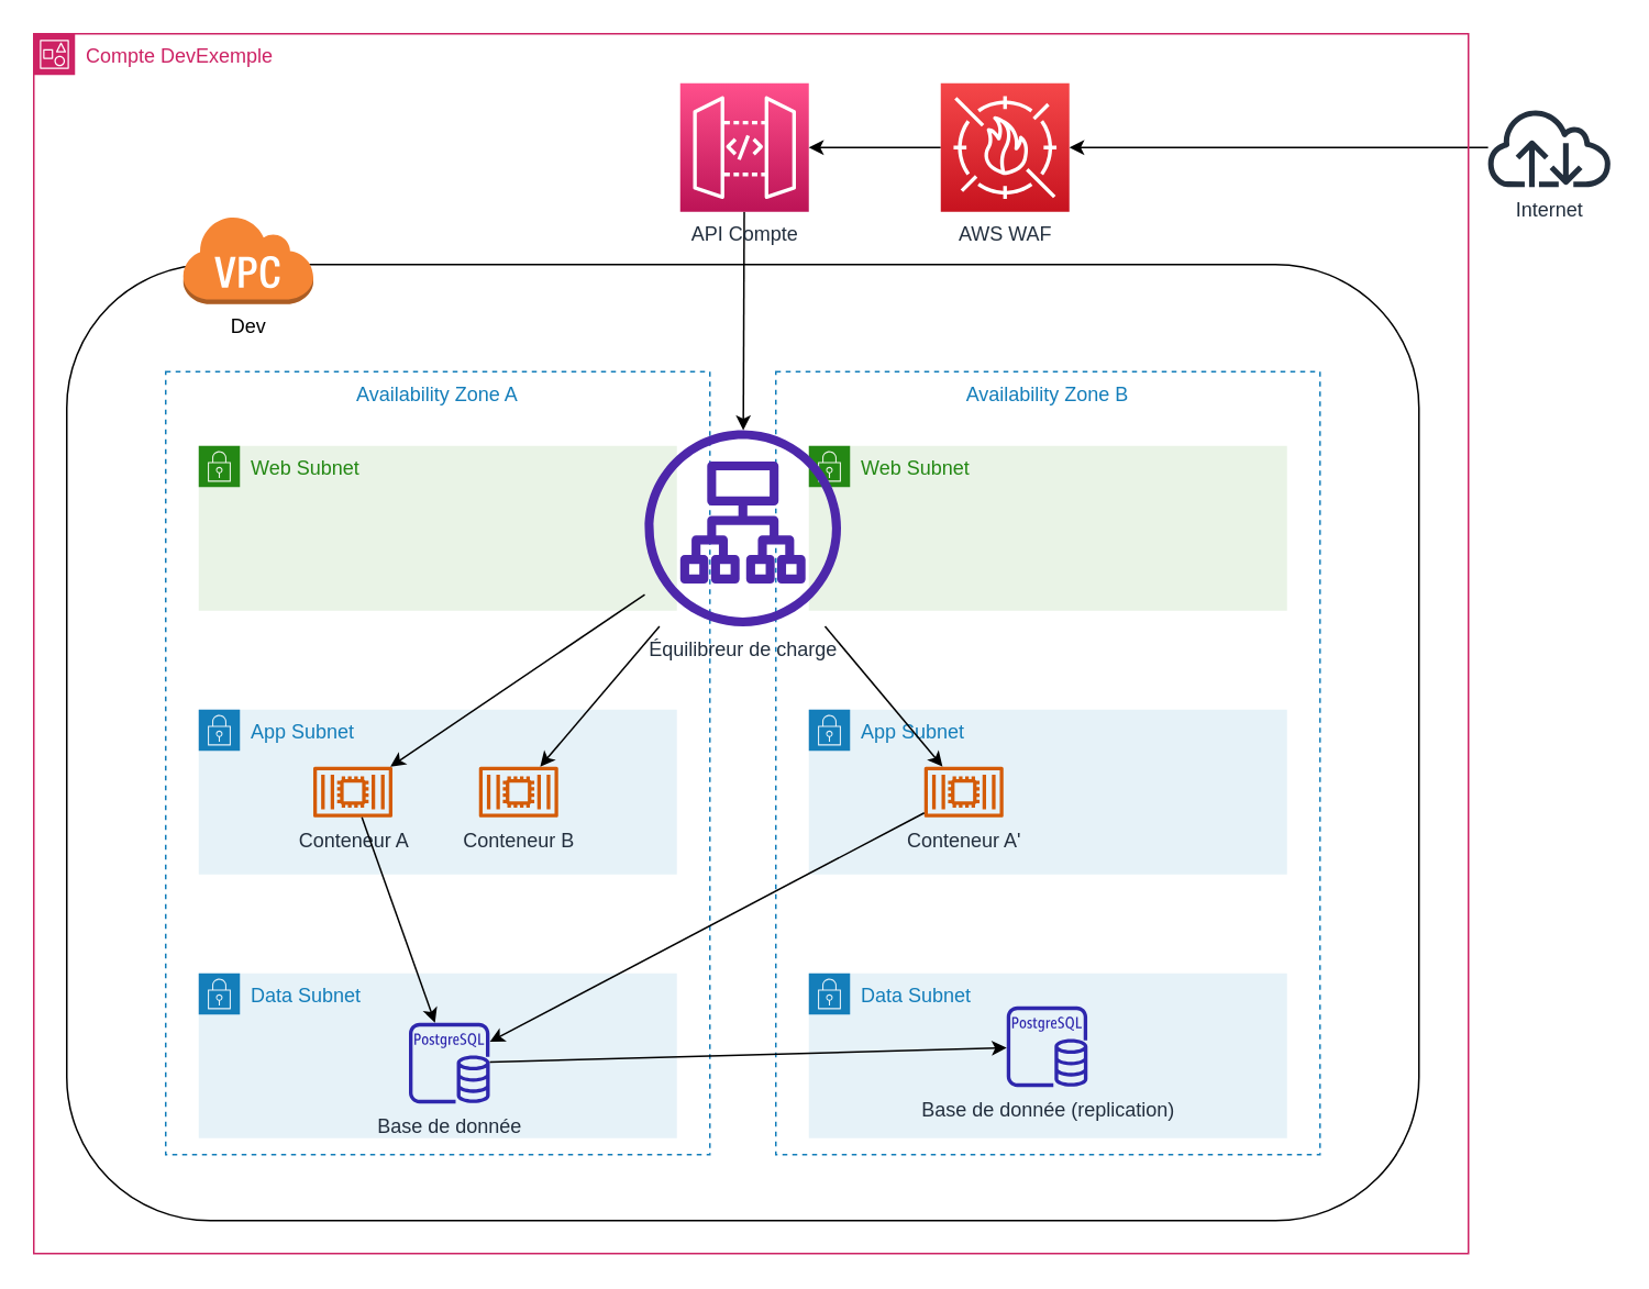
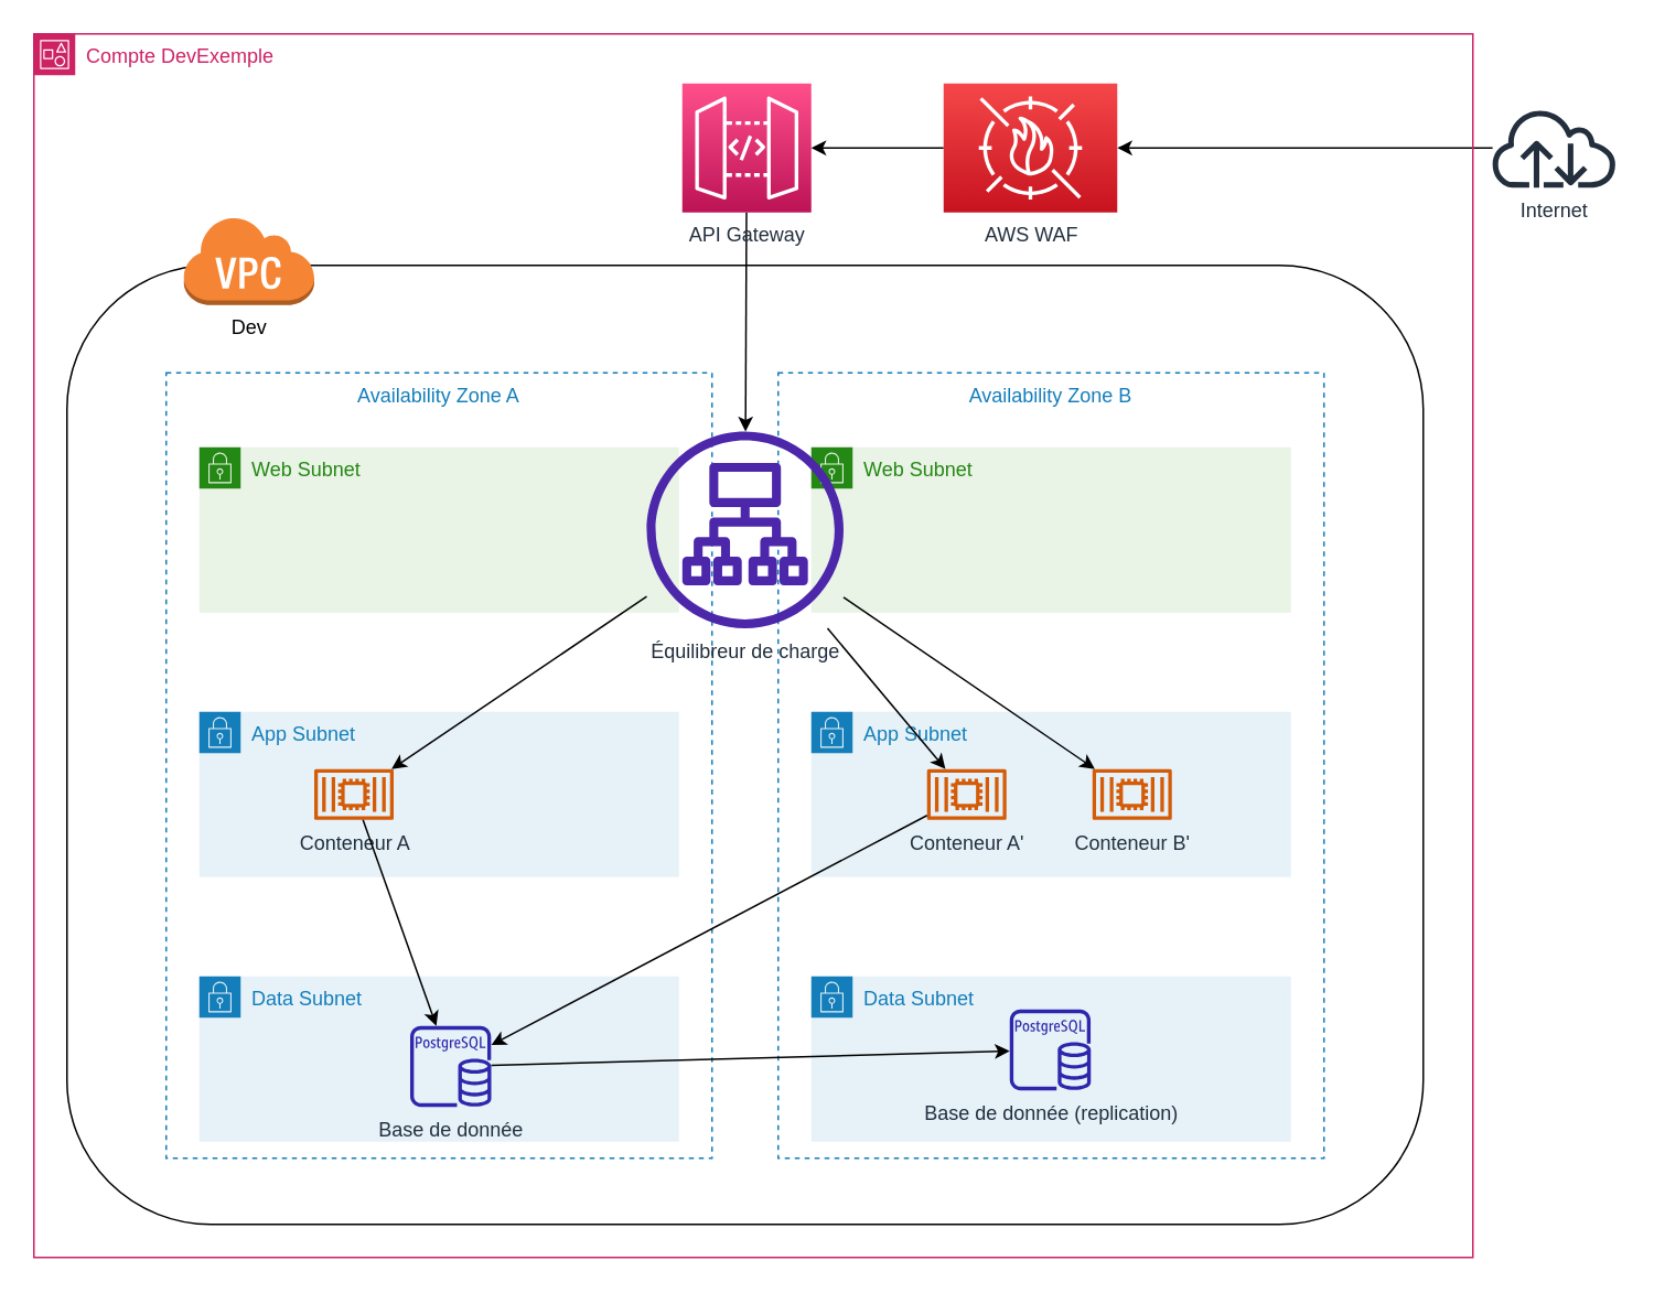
- <mxCell id="31" value="AWS WAF" style="sketch=0;points=[[0,0,0],[0.25,0,0],[0.5,0,0],[0.75,0,0],[1,0,0],[0,1,0],[0.25,1,0],[0.5,1,0],[0.75,1,0],[1,1,0],[0,0.25,0],[0,0.5,0],[0,0.75,0],[1,0.25,0],[1,0.5,0],[1,0.75,0]];outlineConnect=0;fontColor=#232F3E;gradientColor=#F54749;gradientDirection=north;fillColor=#C7131F;strokeColor=#ffffff;dashed=0;verticalLabelPosition=bottom;verticalAlign=top;align=center;html=1;fontSize=12;fontStyle=0;aspect=fixed;shape=mxgraph.aws4.resourceIcon;resIcon=mxgraph.aws4.waf;" vertex="1" parent="1"><mxGeometry x="570" y="50" width="78" height="78" as="geometry" /></mxCell>
+ <mxCell id="31" value="AWS WAF" style="sketch=0;points=[[0,0,0],[0.25,0,0],[0.5,0,0],[0.75,0,0],[1,0,0],[0,1,0],[0.25,1,0],[0.5,1,0],[0.75,1,0],[1,1,0],[0,0.25,0],[0,0.5,0],[0,0.75,0],[1,0.25,0],[1,0.5,0],[1,0.75,0]];outlineConnect=0;fontColor=#232F3E;gradientColor=#F54749;gradientDirection=north;fillColor=#C7131F;strokeColor=#ffffff;dashed=0;verticalLabelPosition=bottom;verticalAlign=top;align=center;html=1;fontSize=12;fontStyle=0;aspect=fixed;shape=mxgraph.aws4.resourceIcon;resIcon=mxgraph.aws4.waf;" vertex="1" parent="1"><mxGeometry x="570" y="50" width="105" height="78" as="geometry" /></mxCell>
- <mxCell id="27" value="API Compte" style="sketch=0;points=[[0,0,0],[0.25,0,0],[0.5,0,0],[0.75,0,0],[1,0,0],[0,1,0],[0.25,1,0],[0.5,1,0],[0.75,1,0],[1,1,0],[0,0.25,0],[0,0.5,0],[0,0.75,0],[1,0.25,0],[1,0.5,0],[1,0.75,0]];outlineConnect=0;fontColor=#232F3E;gradientColor=#FF4F8B;gradientDirection=north;fillColor=#BC1356;strokeColor=#ffffff;dashed=0;verticalLabelPosition=bottom;verticalAlign=top;align=center;html=1;fontSize=12;fontStyle=0;aspect=fixed;shape=mxgraph.aws4.resourceIcon;resIcon=mxgraph.aws4.api_gateway;" vertex="1" parent="1"><mxGeometry x="412" y="50" width="78" height="78" as="geometry" /></mxCell>
+ <mxCell id="27" value="API Gateway" style="sketch=0;points=[[0,0,0],[0.25,0,0],[0.5,0,0],[0.75,0,0],[1,0,0],[0,1,0],[0.25,1,0],[0.5,1,0],[0.75,1,0],[1,1,0],[0,0.25,0],[0,0.5,0],[0,0.75,0],[1,0.25,0],[1,0.5,0],[1,0.75,0]];outlineConnect=0;fontColor=#232F3E;gradientColor=#FF4F8B;gradientDirection=north;fillColor=#BC1356;strokeColor=#ffffff;dashed=0;verticalLabelPosition=bottom;verticalAlign=top;align=center;html=1;fontSize=12;fontStyle=0;aspect=fixed;shape=mxgraph.aws4.resourceIcon;resIcon=mxgraph.aws4.api_gateway;" vertex="1" parent="1"><mxGeometry x="412" y="50" width="78" height="78" as="geometry" /></mxCell>
+ <mxCell id="20" style="edgeStyle=none;rounded=0;orthogonalLoop=1;jettySize=auto;html=1;" edge="1" parent="1" source="21" target="15"><mxGeometry relative="1" as="geometry" /></mxCell>
- <mxCell id="18" style="edgeStyle=none;rounded=0;orthogonalLoop=1;jettySize=auto;html=1;" edge="1" parent="1" source="21" target="9"><mxGeometry relative="1" as="geometry" /></mxCell>
- <mxCell id="9" value="Conteneur B" style="sketch=0;outlineConnect=0;fontColor=#232F3E;gradientColor=none;fillColor=#D45B07;strokeColor=none;dashed=0;verticalLabelPosition=bottom;verticalAlign=top;align=center;html=1;fontSize=12;fontStyle=0;aspect=fixed;pointerEvents=1;shape=mxgraph.aws4.container_2;" vertex="1" parent="7"><mxGeometry x="170" y="34.5" width="48" height="31" as="geometry" /></mxCell>
+ <mxCell id="15" value="Conteneur B'" style="sketch=0;outlineConnect=0;fontColor=#232F3E;gradientColor=none;fillColor=#D45B07;strokeColor=none;dashed=0;verticalLabelPosition=bottom;verticalAlign=top;align=center;html=1;fontSize=12;fontStyle=0;aspect=fixed;pointerEvents=1;shape=mxgraph.aws4.container_2;" vertex="1" parent="13"><mxGeometry x="170" y="34.5" width="48" height="31" as="geometry" /></mxCell>
